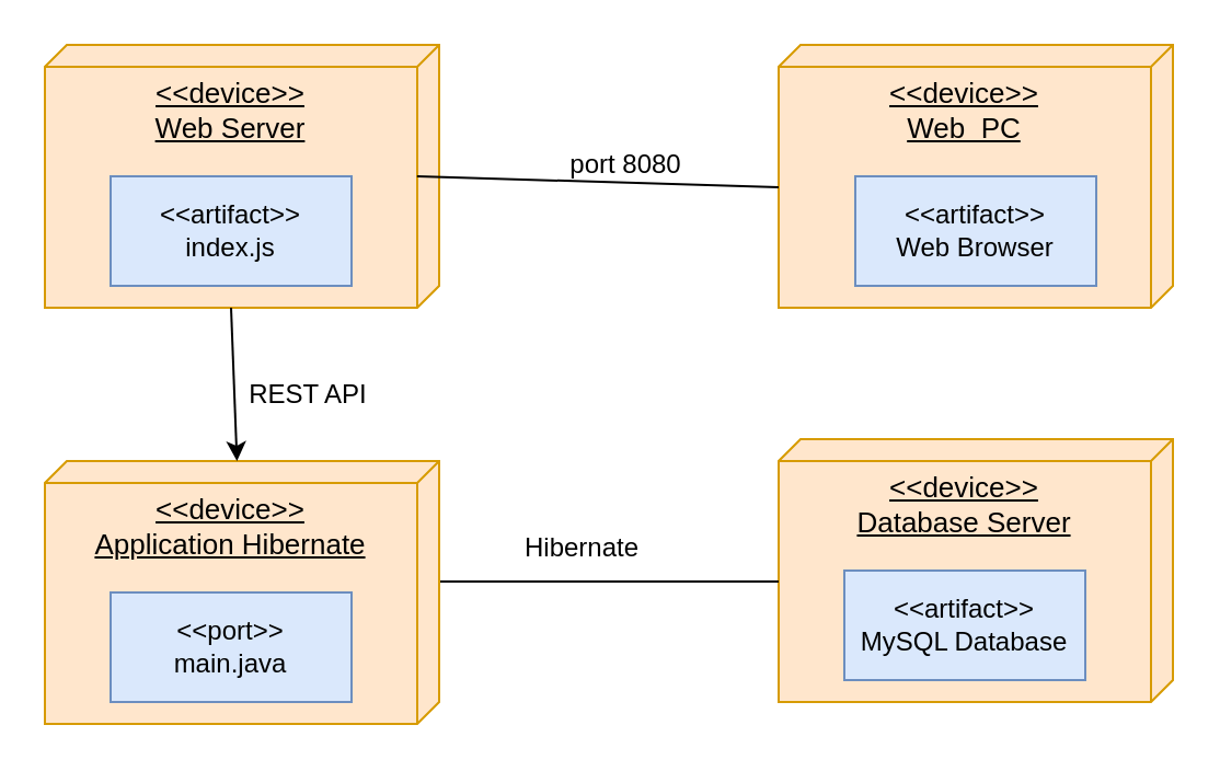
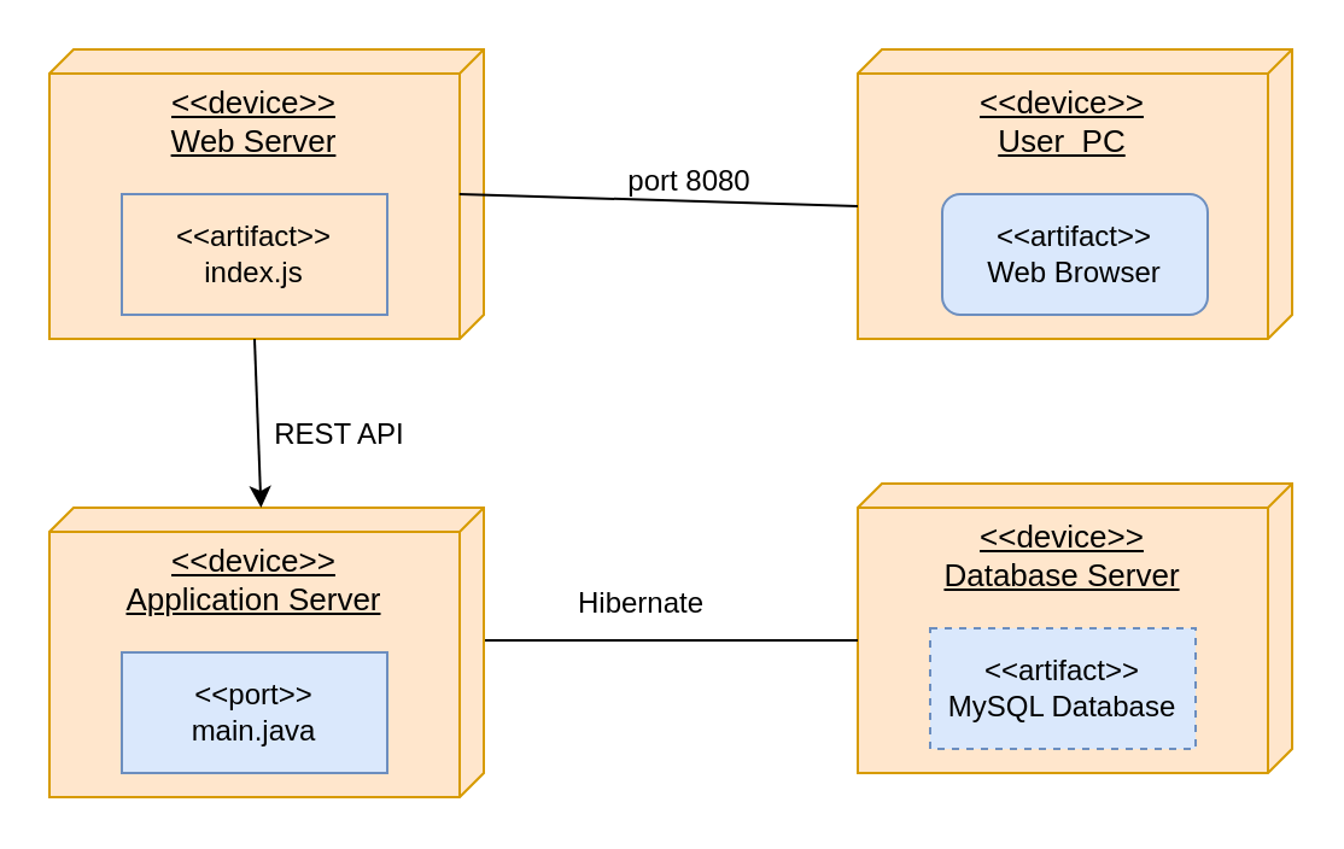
- <mxCell id="4" value="&lt;font style=&quot;font-size: 13px;&quot;&gt;&amp;lt;&amp;lt;device&amp;gt;&amp;gt;&lt;br&gt;Web&amp;nbsp; PC&lt;/font&gt;" style="verticalAlign=top;align=center;spacingTop=8;spacingLeft=2;spacingRight=12;shape=cube;size=10;direction=south;fontStyle=4;html=1;whiteSpace=wrap;fillColor=#ffe6cc;strokeColor=#d79b00;" vertex="1" parent="1"><mxGeometry x="355" y="20" width="180" height="120" as="geometry" /></mxCell>
+ <mxCell id="4" value="&lt;font style=&quot;font-size: 13px;&quot;&gt;&amp;lt;&amp;lt;device&amp;gt;&amp;gt;&lt;br&gt;User&amp;nbsp; PC&lt;/font&gt;" style="verticalAlign=top;align=center;spacingTop=8;spacingLeft=2;spacingRight=12;shape=cube;size=10;direction=south;fontStyle=4;html=1;whiteSpace=wrap;fillColor=#ffe6cc;strokeColor=#d79b00;" vertex="1" parent="1"><mxGeometry x="355" y="20" width="180" height="120" as="geometry" /></mxCell>
- <mxCell id="8" value="&amp;lt;&amp;lt;artifact&amp;gt;&amp;gt;&lt;br&gt;index.js" style="html=1;whiteSpace=wrap;fillColor=#dae8fc;strokeColor=#6c8ebf;" vertex="1" parent="1"><mxGeometry x="50" y="80" width="110" height="50" as="geometry" /></mxCell>
+ <mxCell id="8" value="&amp;lt;&amp;lt;artifact&amp;gt;&amp;gt;&lt;br&gt;index.js" style="html=1;whiteSpace=wrap;fillColor=#ffe6cc;strokeColor=#6c8ebf;" vertex="1" parent="1"><mxGeometry x="50" y="80" width="110" height="50" as="geometry" /></mxCell>
- <mxCell id="10" value="&amp;lt;&amp;lt;artifact&amp;gt;&amp;gt;&lt;br&gt;Web Browser" style="html=1;whiteSpace=wrap;fillColor=#dae8fc;strokeColor=#6c8ebf;" vertex="1" parent="1"><mxGeometry x="390" y="80" width="110" height="50" as="geometry" /></mxCell>
+ <mxCell id="10" value="&amp;lt;&amp;lt;artifact&amp;gt;&amp;gt;&lt;br&gt;Web Browser" style="html=1;whiteSpace=wrap;fillColor=#dae8fc;strokeColor=#6c8ebf;rounded=1;" vertex="1" parent="1"><mxGeometry x="390" y="80" width="110" height="50" as="geometry" /></mxCell>
- <mxCell id="11" value="&lt;font style=&quot;font-size: 13px;&quot;&gt;&amp;lt;&amp;lt;device&amp;gt;&amp;gt;&lt;br&gt;Application Hibernate&lt;/font&gt;" style="verticalAlign=top;align=center;spacingTop=8;spacingLeft=2;spacingRight=12;shape=cube;size=10;direction=south;fontStyle=4;html=1;whiteSpace=wrap;fillColor=#ffe6cc;strokeColor=#d79b00;" vertex="1" parent="1"><mxGeometry x="20" y="210" width="180" height="120" as="geometry" /></mxCell>
+ <mxCell id="11" value="&lt;font style=&quot;font-size: 13px;&quot;&gt;&amp;lt;&amp;lt;device&amp;gt;&amp;gt;&lt;br&gt;Application Server&lt;/font&gt;" style="verticalAlign=top;align=center;spacingTop=8;spacingLeft=2;spacingRight=12;shape=cube;size=10;direction=south;fontStyle=4;html=1;whiteSpace=wrap;fillColor=#ffe6cc;strokeColor=#d79b00;" vertex="1" parent="1"><mxGeometry x="20" y="210" width="180" height="120" as="geometry" /></mxCell>
- <mxCell id="9" value="&amp;lt;&amp;lt;artifact&amp;gt;&amp;gt;&lt;br&gt;MySQL Database" style="html=1;whiteSpace=wrap;fillColor=#dae8fc;strokeColor=#6c8ebf;" vertex="1" parent="1"><mxGeometry x="385" y="260" width="110" height="50" as="geometry" /></mxCell>
+ <mxCell id="9" value="&amp;lt;&amp;lt;artifact&amp;gt;&amp;gt;&lt;br&gt;MySQL Database" style="html=1;whiteSpace=wrap;fillColor=#dae8fc;strokeColor=#6c8ebf;dashed=1;" vertex="1" parent="1"><mxGeometry x="385" y="260" width="110" height="50" as="geometry" /></mxCell>
